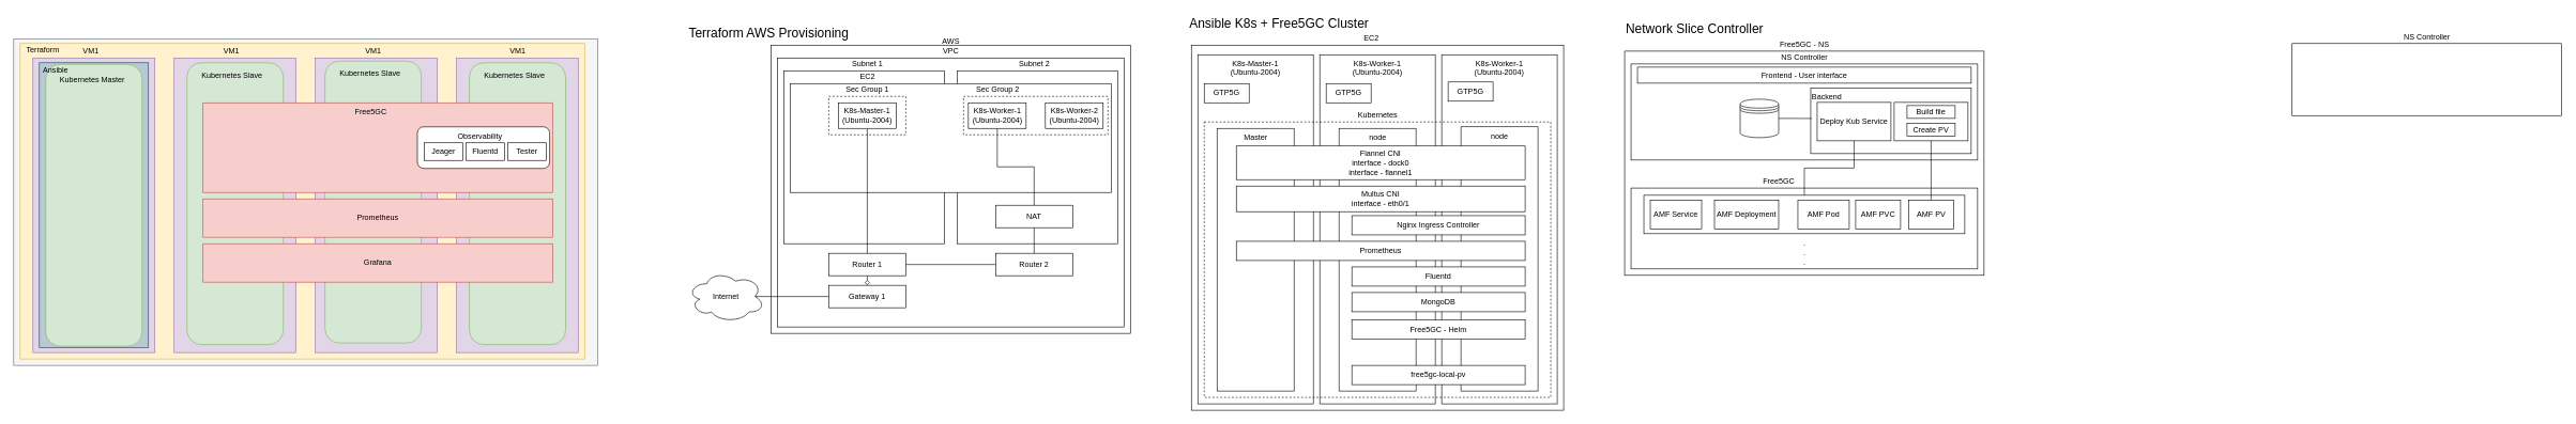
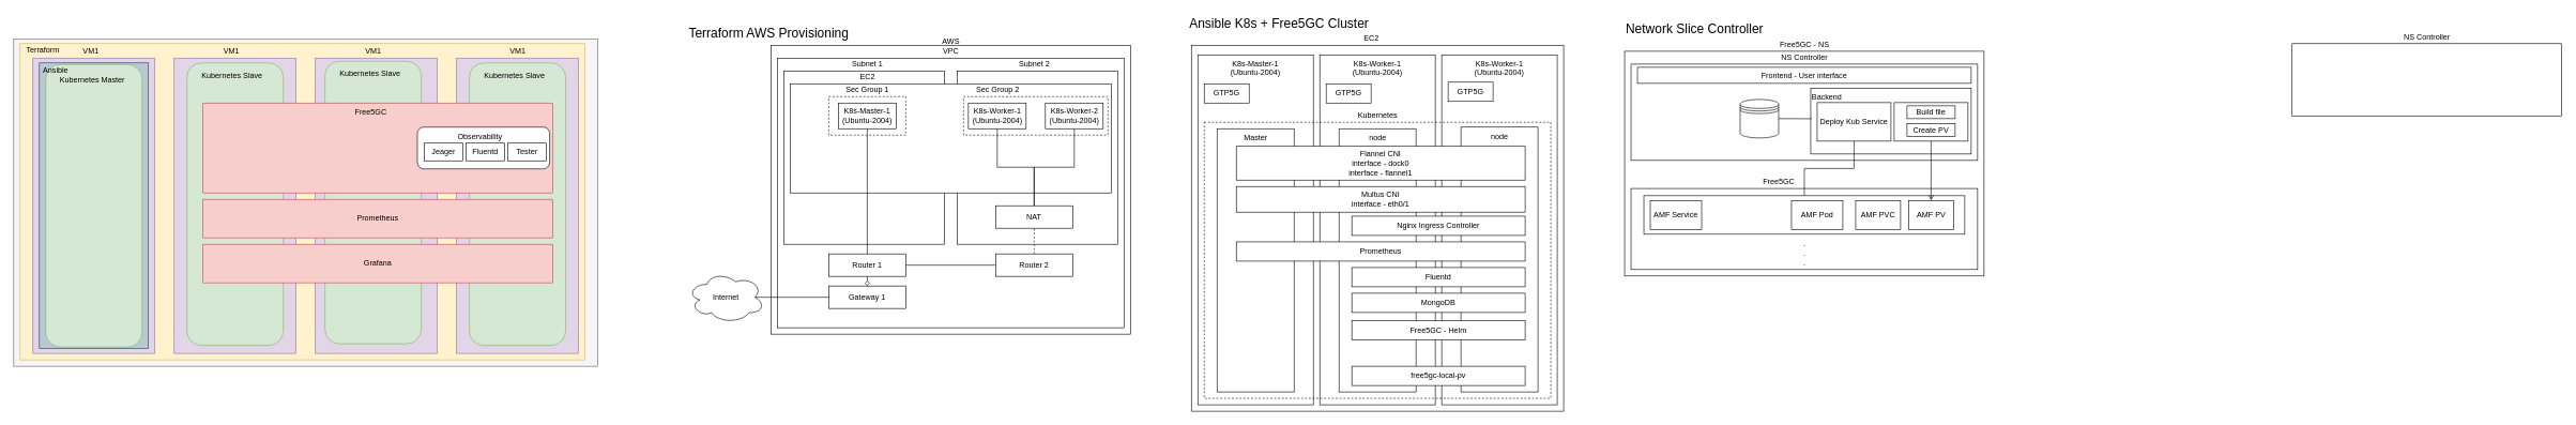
+ <mxCell id="56" style="edgeStyle=orthogonalEdgeStyle;rounded=0;orthogonalLoop=1;jettySize=auto;html=1;exitX=0.5;exitY=1;exitDx=0;exitDy=0;entryX=0.5;entryY=0;entryDx=0;entryDy=0;endArrow=none;endFill=0;" edge="1" parent="1" source="57" target="47"><mxGeometry relative="1" as="geometry" /></mxCell>
- <mxCell id="105" style="edgeStyle=orthogonalEdgeStyle;rounded=0;orthogonalLoop=1;jettySize=auto;html=1;exitX=0.5;exitY=1;exitDx=0;exitDy=0;entryX=0.5;entryY=0;entryDx=0;entryDy=0;fontSize=12;endArrow=none;endFill=0;" edge="1" parent="1" source="112" target="103"><mxGeometry relative="1" as="geometry" /></mxCell>
+ <mxCell id="105" style="edgeStyle=orthogonalEdgeStyle;rounded=0;orthogonalLoop=1;jettySize=auto;html=1;exitX=0.5;exitY=1;exitDx=0;exitDy=0;entryX=0.5;entryY=0;entryDx=0;entryDy=0;fontSize=12;endArrow=open;endFill=0;" edge="1" parent="1" source="112" target="103"><mxGeometry relative="1" as="geometry" /></mxCell>
- <mxCell id="100" value="AMF Deployment" style="rounded=0;whiteSpace=wrap;html=1;fontSize=12;fillColor=default;" vertex="1" parent="1"><mxGeometry x="2670" y="311.87" width="100" height="45" as="geometry" /></mxCell>
- <mxCell id="101" value="AMF Pod" style="rounded=0;whiteSpace=wrap;html=1;fontSize=12;fillColor=default;" vertex="1" parent="1"><mxGeometry x="2800" y="311.87" width="80" height="45" as="geometry" /></mxCell>
+ <mxCell id="101" value="AMF Pod" style="rounded=0;whiteSpace=wrap;html=1;fontSize=12;fillColor=default;" vertex="1" parent="1"><mxGeometry x="2790" y="311.87" width="80" height="45" as="geometry" /></mxCell>
- <mxCell id="45" style="edgeStyle=orthogonalEdgeStyle;rounded=0;orthogonalLoop=1;jettySize=auto;html=1;exitX=0.5;exitY=0;exitDx=0;exitDy=0;entryX=0.5;entryY=1;entryDx=0;entryDy=0;endArrow=none;endFill=0;" edge="1" parent="1" source="46" target="47"><mxGeometry relative="1" as="geometry" /></mxCell>
+ <mxCell id="45" style="edgeStyle=orthogonalEdgeStyle;rounded=0;orthogonalLoop=1;jettySize=auto;html=1;exitX=0.5;exitY=0;exitDx=0;exitDy=0;entryX=0.5;entryY=1;entryDx=0;entryDy=0;endArrow=none;endFill=0;dashed=1;" edge="1" parent="1" source="46" target="47"><mxGeometry relative="1" as="geometry" /></mxCell>
